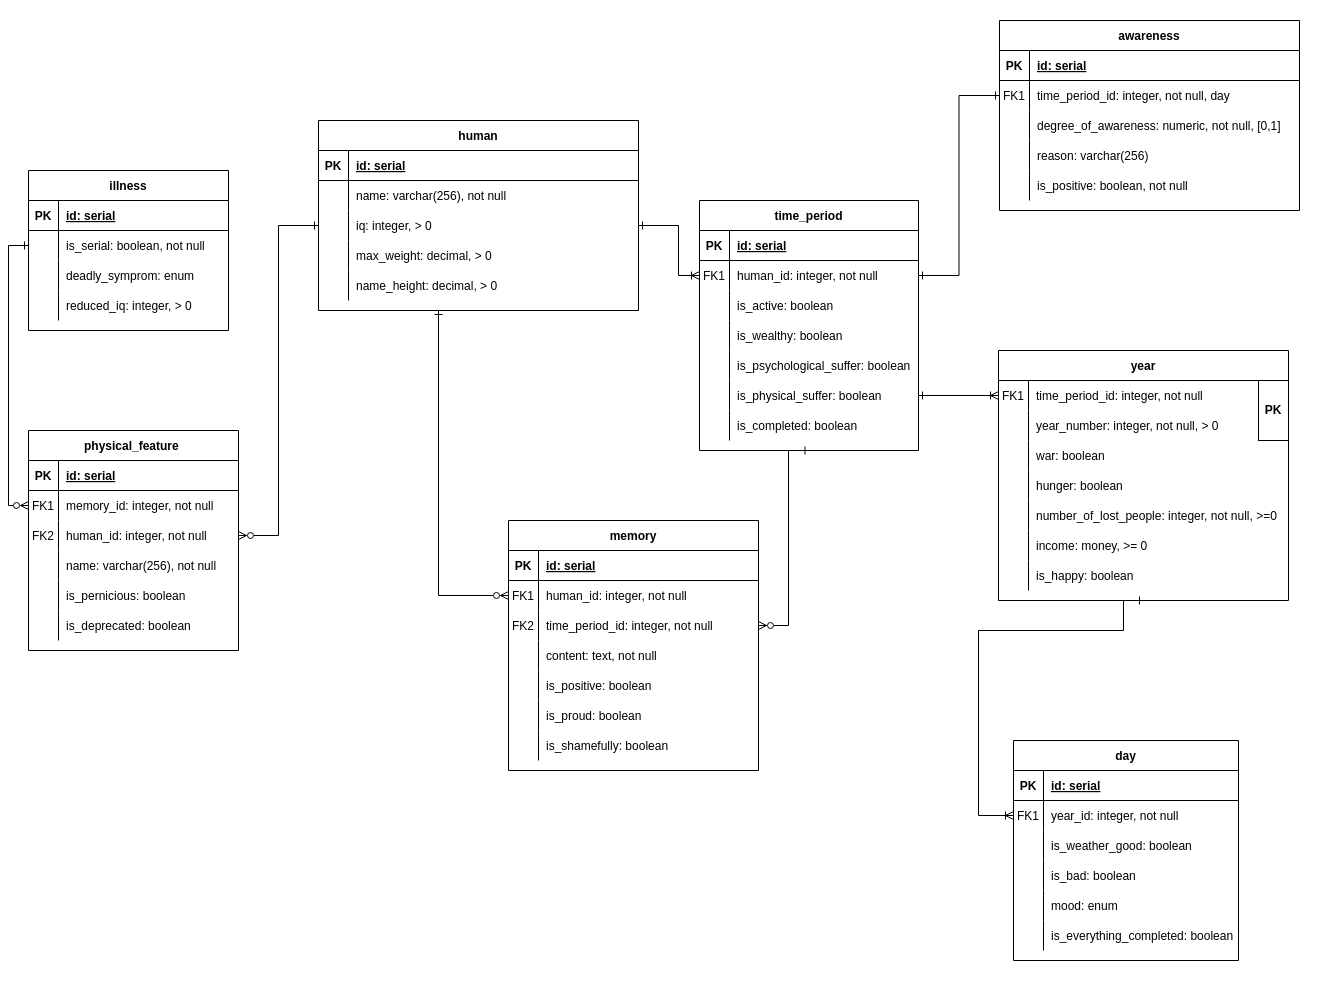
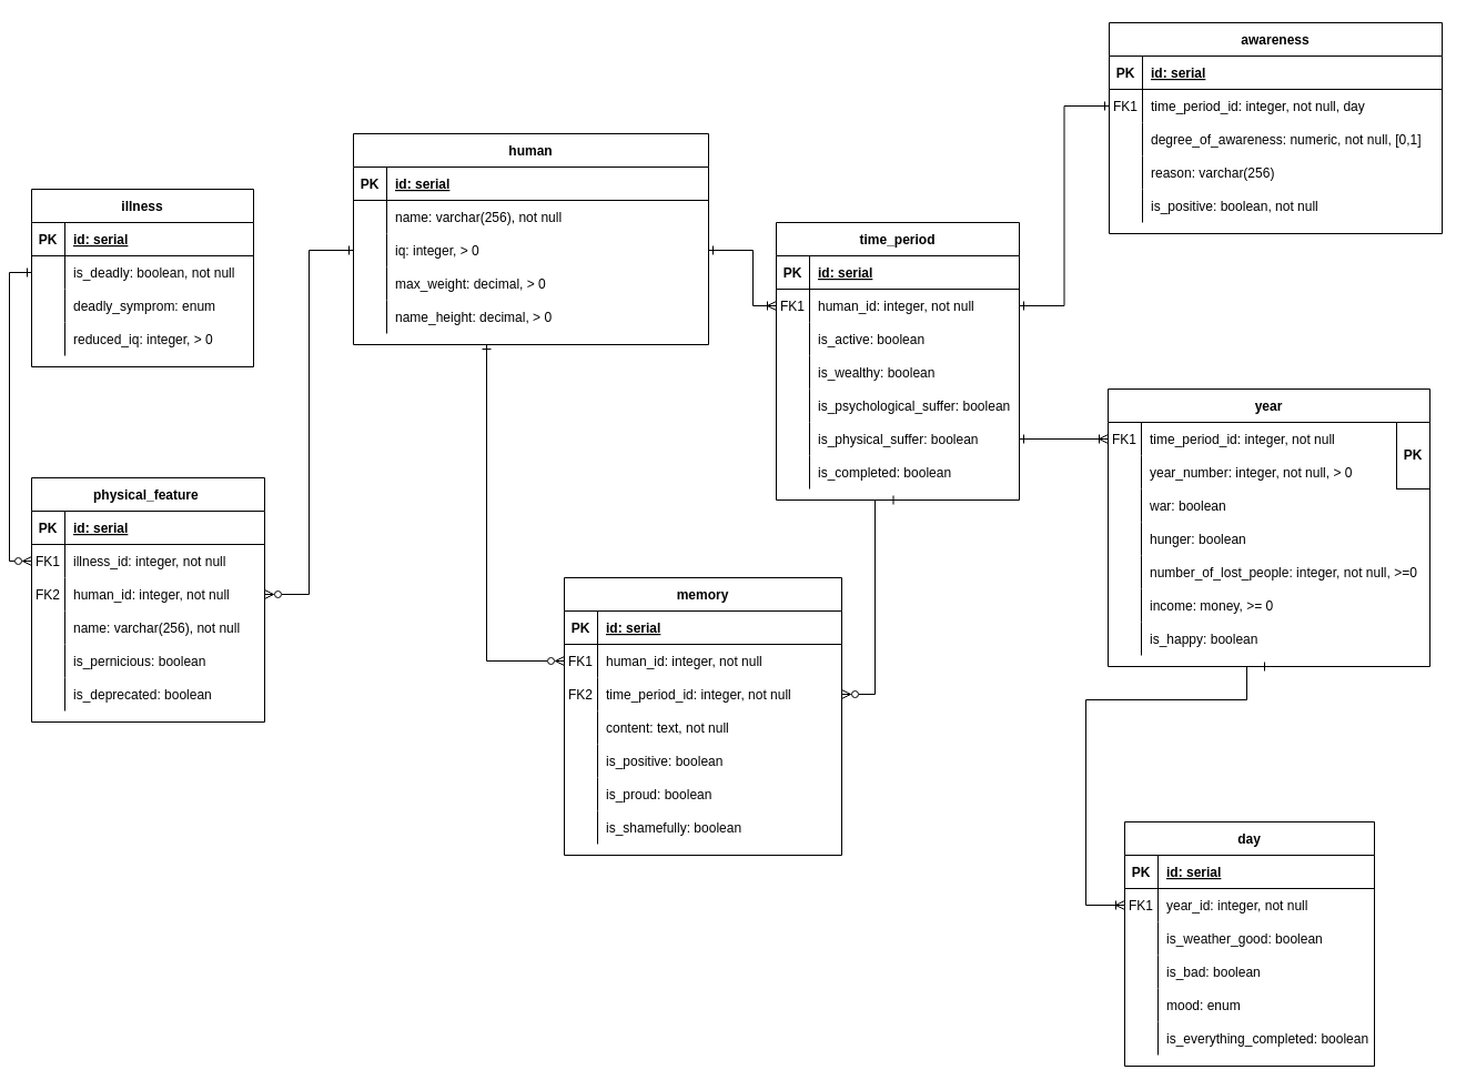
- <mxCell id="30" value="is_serial: boolean, not null" style="shape=partialRectangle;connectable=0;fillColor=none;top=0;left=0;bottom=0;right=0;align=left;spacingLeft=6;overflow=hidden;" parent="28" vertex="1"><mxGeometry x="30" width="170" height="30" as="geometry"><mxRectangle width="170" height="30" as="alternateBounds" /></mxGeometry></mxCell>
+ <mxCell id="30" value="is_deadly: boolean, not null" style="shape=partialRectangle;connectable=0;fillColor=none;top=0;left=0;bottom=0;right=0;align=left;spacingLeft=6;overflow=hidden;" parent="28" vertex="1"><mxGeometry x="30" width="170" height="30" as="geometry"><mxRectangle width="170" height="30" as="alternateBounds" /></mxGeometry></mxCell>
- <mxCell id="139" value="memory_id: integer, not null" style="shape=partialRectangle;connectable=0;fillColor=none;top=0;left=0;bottom=0;right=0;align=left;spacingLeft=6;overflow=hidden;" parent="137" vertex="1"><mxGeometry x="30" width="180" height="30" as="geometry"><mxRectangle width="180" height="30" as="alternateBounds" /></mxGeometry></mxCell>
+ <mxCell id="139" value="illness_id: integer, not null" style="shape=partialRectangle;connectable=0;fillColor=none;top=0;left=0;bottom=0;right=0;align=left;spacingLeft=6;overflow=hidden;" parent="137" vertex="1"><mxGeometry x="30" width="180" height="30" as="geometry"><mxRectangle width="180" height="30" as="alternateBounds" /></mxGeometry></mxCell>
